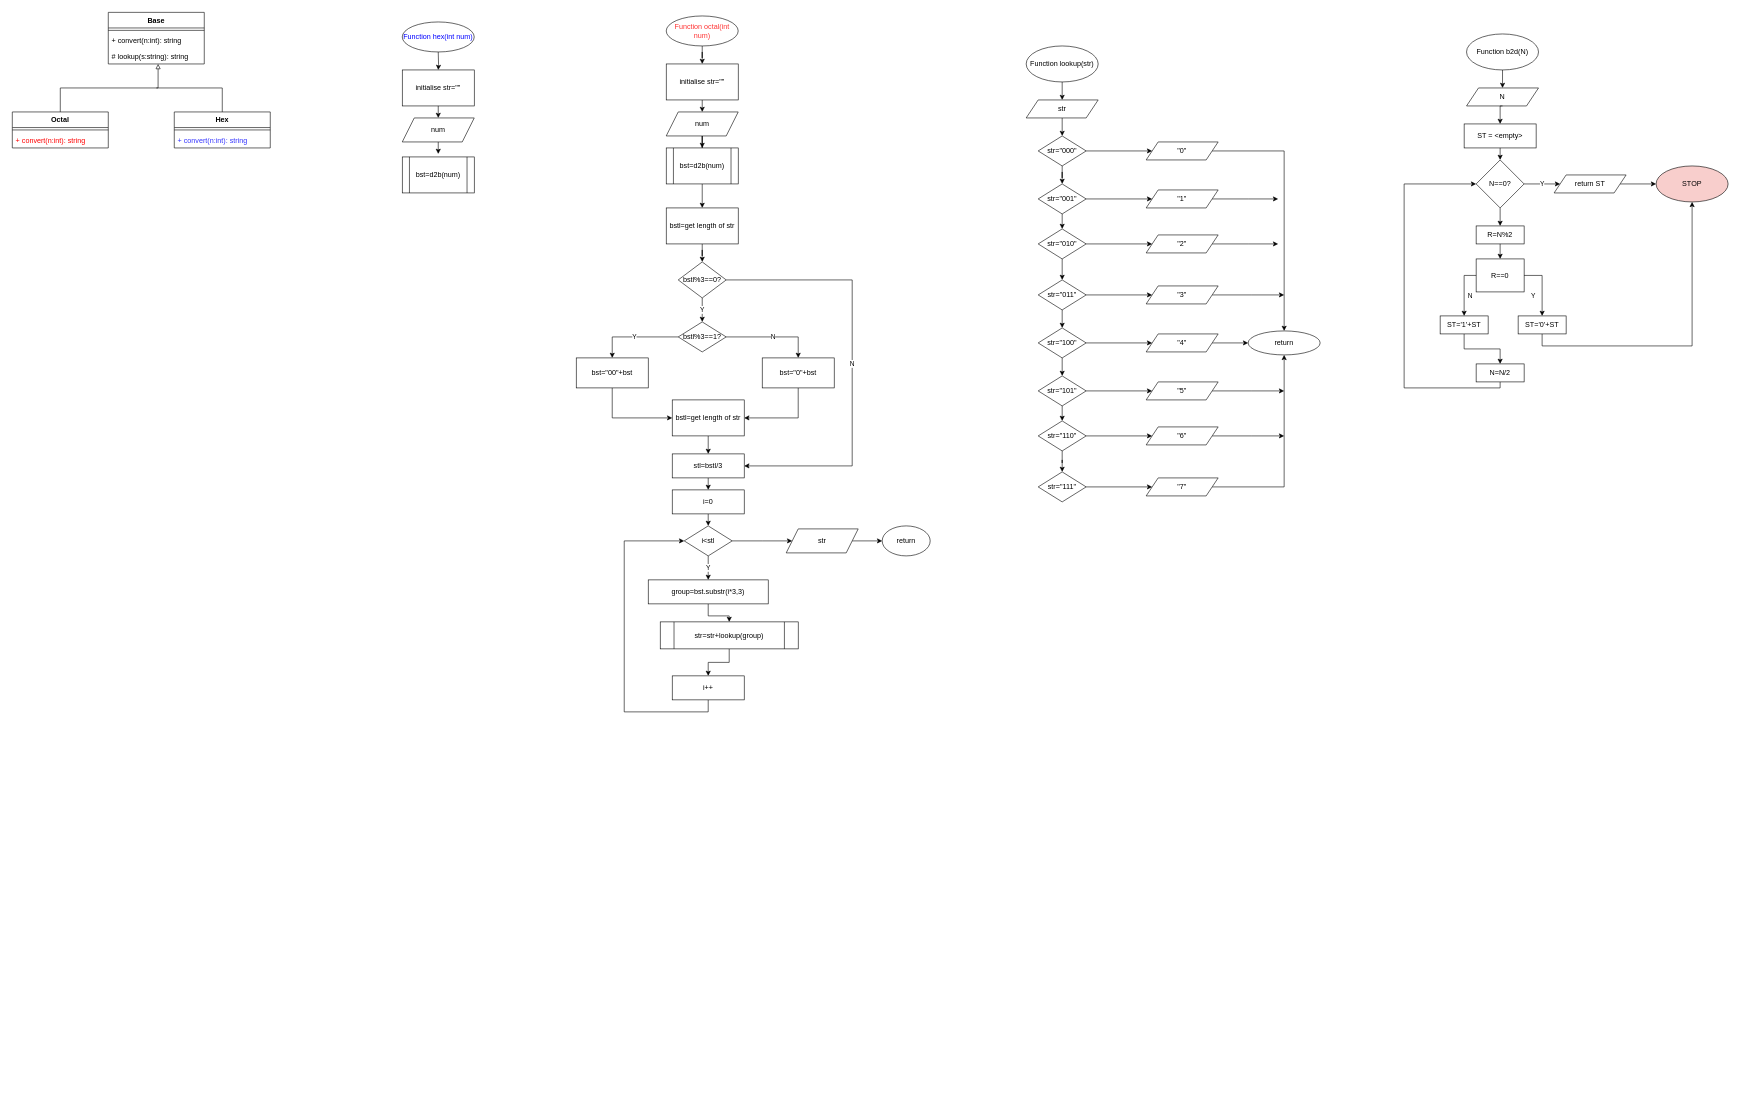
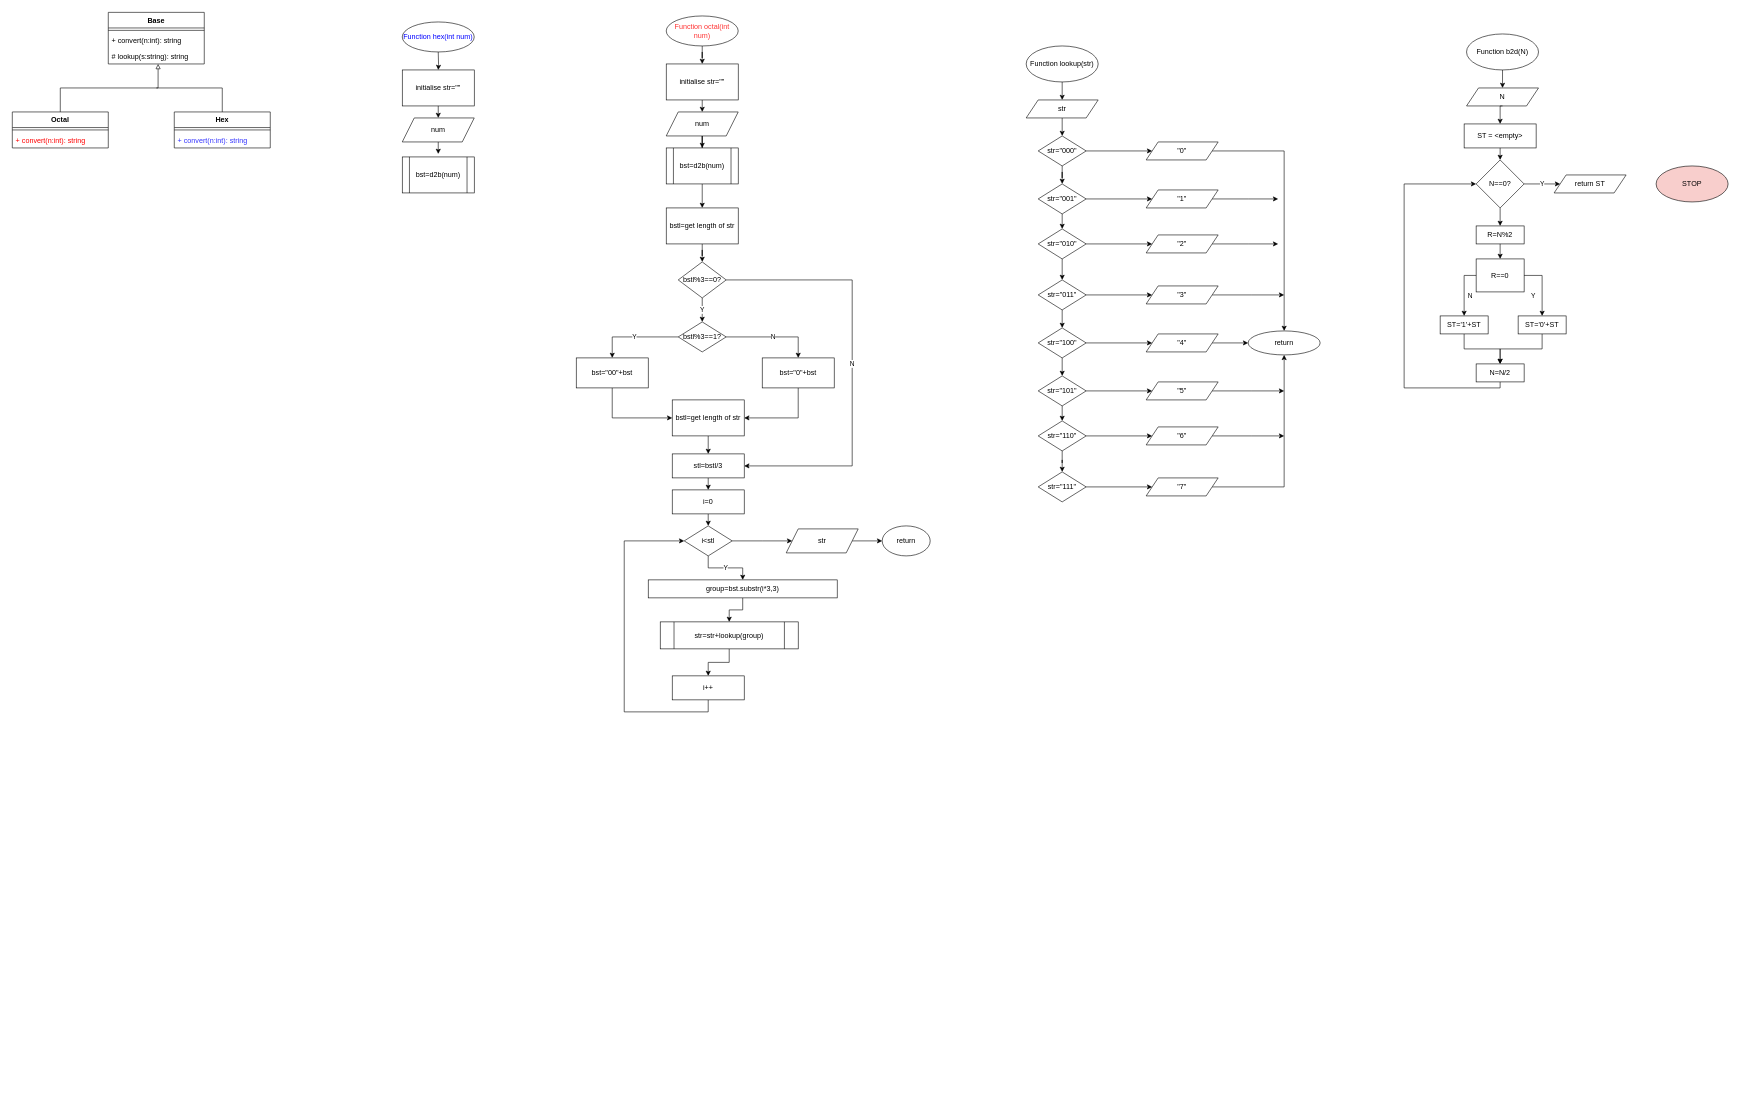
- <mxCell id="49" style="edgeStyle=orthogonalEdgeStyle;rounded=0;orthogonalLoop=1;jettySize=auto;html=1;exitX=1;exitY=0.5;exitDx=0;exitDy=0;entryX=0;entryY=0.5;entryDx=0;entryDy=0;" parent="1" source="50" target="41" edge="1"><mxGeometry x="910" y="10" as="geometry" /></mxCell>
- <mxCell id="55" style="edgeStyle=orthogonalEdgeStyle;rounded=0;orthogonalLoop=1;jettySize=auto;html=1;exitX=0.5;exitY=1;exitDx=0;exitDy=0;" parent="1" source="56" target="41" edge="1"><mxGeometry x="910" y="10" as="geometry" /></mxCell>
+ <mxCell id="55" style="edgeStyle=orthogonalEdgeStyle;rounded=0;orthogonalLoop=1;jettySize=auto;html=1;exitX=0.5;exitY=1;exitDx=0;exitDy=0;entryX=0.5;entryY=0;entryDx=0;entryDy=0;" parent="1" source="56" target="54" edge="1"><mxGeometry x="910" y="10" as="geometry" /></mxCell>
- <mxCell id="34" value="group=bst.substr(i*3,3)" style="rounded=0;whiteSpace=wrap;html=1;" parent="1" vertex="1"><mxGeometry x="1080" y="966" width="200" height="40" as="geometry" /></mxCell>
+ <mxCell id="34" value="group=bst.substr(i*3,3)" style="rounded=0;whiteSpace=wrap;html=1;" parent="1" vertex="1"><mxGeometry x="1080" y="966" width="315" height="30" as="geometry" /></mxCell>
